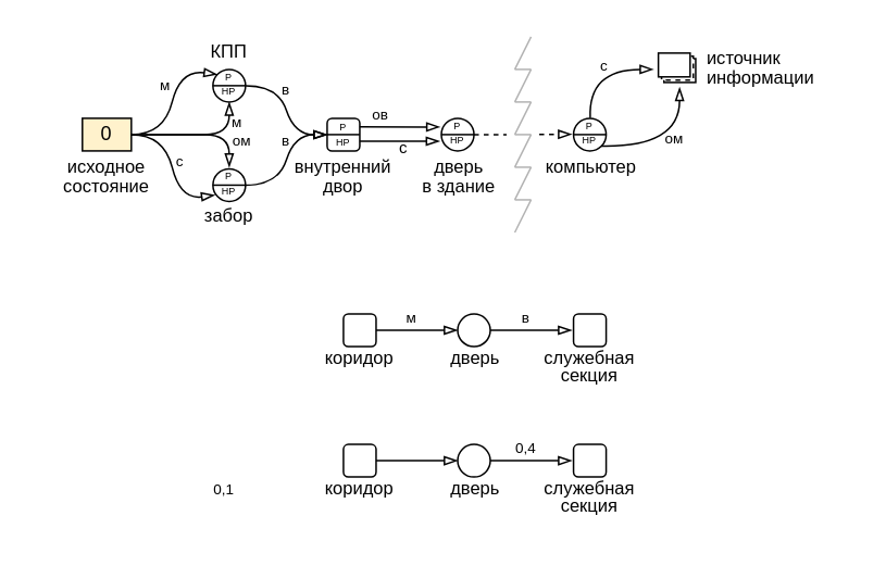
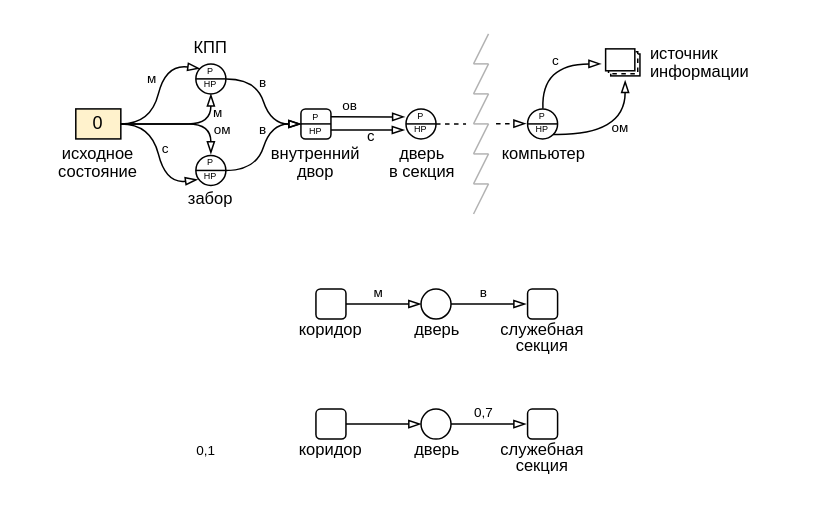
- <mxCell id="38" value="&lt;font style=&quot;font-size: 11px;&quot;&gt;в здание&lt;/font&gt;" style="text;html=1;strokeColor=none;fillColor=none;align=center;verticalAlign=middle;whiteSpace=wrap;rounded=0;" vertex="1" parent="1"><mxGeometry x="236" y="99" width="90" height="30" as="geometry" /></mxCell>
+ <mxCell id="38" value="&lt;font style=&quot;font-size: 11px;&quot;&gt;в секция&lt;/font&gt;" style="text;html=1;strokeColor=none;fillColor=none;align=center;verticalAlign=middle;whiteSpace=wrap;rounded=0;" vertex="1" parent="1"><mxGeometry x="236" y="99" width="90" height="30" as="geometry" /></mxCell>
- <mxCell id="89" value="&lt;font style=&quot;font-size: 9px;&quot;&gt;0,4&lt;/font&gt;" style="text;html=1;strokeColor=none;fillColor=none;align=center;verticalAlign=middle;whiteSpace=wrap;rounded=0;" vertex="1" parent="1"><mxGeometry x="312" y="264" width="20" height="20" as="geometry" /></mxCell>
+ <mxCell id="89" value="&lt;font style=&quot;font-size: 9px;&quot;&gt;0,7&lt;/font&gt;" style="text;html=1;strokeColor=none;fillColor=none;align=center;verticalAlign=middle;whiteSpace=wrap;rounded=0;" vertex="1" parent="1"><mxGeometry x="312" y="264" width="20" height="20" as="geometry" /></mxCell>
